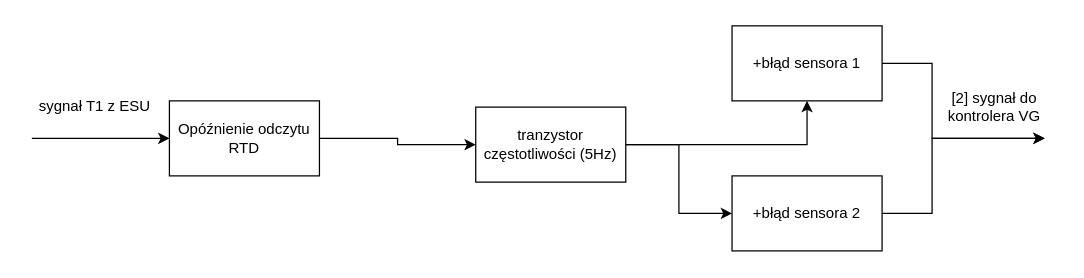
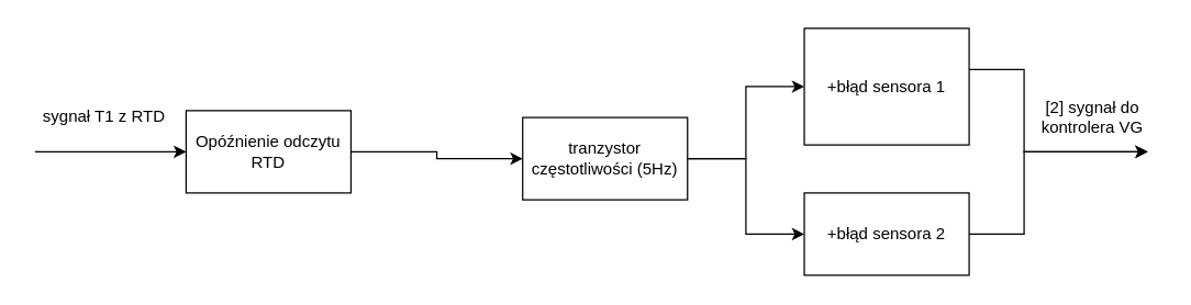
- <mxCell id="10" value="+błąd sensora 1" style="rounded=0;whiteSpace=wrap;html=1;" vertex="1" parent="1"><mxGeometry x="585" y="20" width="120" height="60" as="geometry" /></mxCell>
+ <mxCell id="10" value="+błąd sensora 1" style="rounded=0;whiteSpace=wrap;html=1;" vertex="1" parent="1"><mxGeometry x="585" y="20" width="120" height="85" as="geometry" /></mxCell>
- <mxCell id="3" value="sygnał T1 z ESU" style="text;html=1;align=center;verticalAlign=middle;resizable=0;points=[];autosize=1;strokeColor=none;fillColor=none;" vertex="1" parent="1"><mxGeometry x="20" y="70" width="110" height="30" as="geometry" /></mxCell>
+ <mxCell id="3" value="sygnał T1 z RTD" style="text;html=1;align=center;verticalAlign=middle;resizable=0;points=[];autosize=1;strokeColor=none;fillColor=none;" vertex="1" parent="1"><mxGeometry x="20" y="70" width="110" height="30" as="geometry" /></mxCell>
